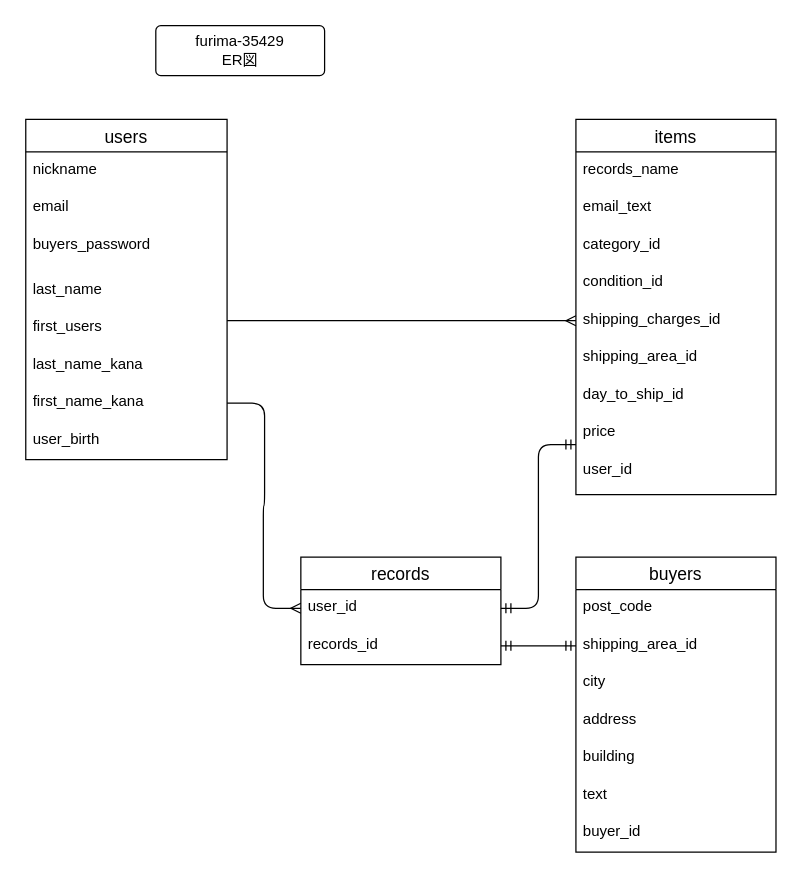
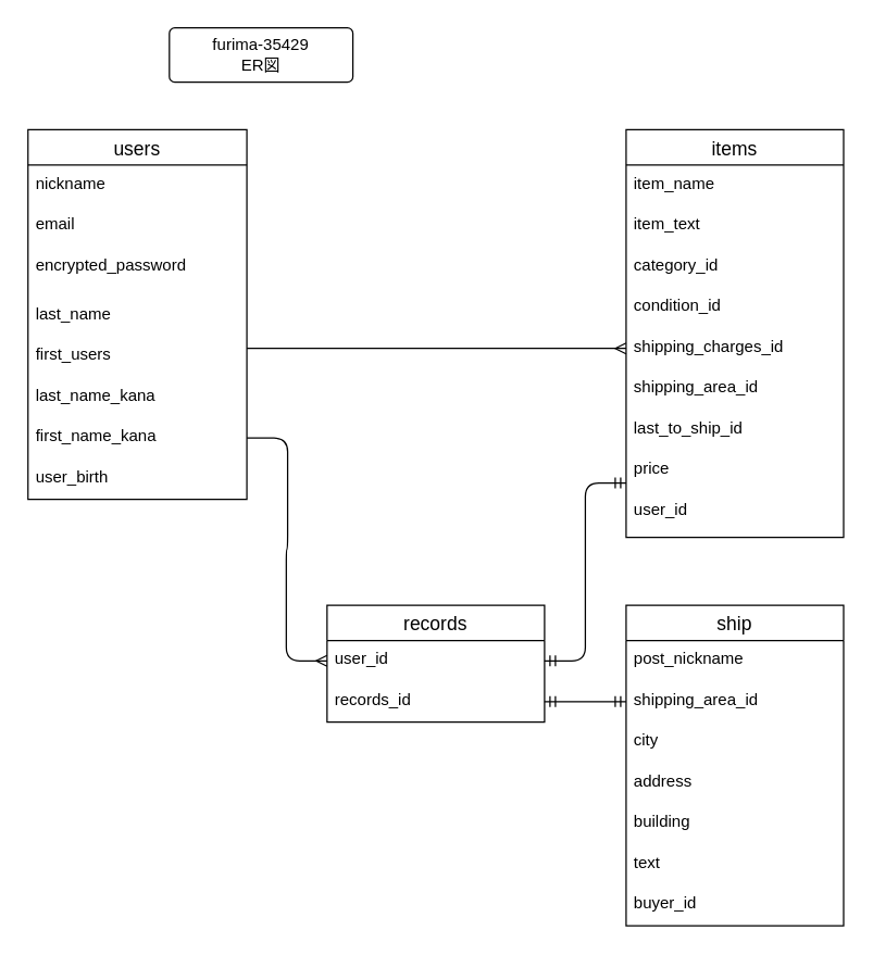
- <mxCell id="14" value="records_name" style="text;strokeColor=none;fillColor=none;spacingLeft=4;spacingRight=4;overflow=hidden;rotatable=0;points=[[0,0.5],[1,0.5]];portConstraint=eastwest;fontSize=12;" vertex="1" parent="13"><mxGeometry y="26" width="160" height="30" as="geometry" /></mxCell>
+ <mxCell id="14" value="item_name" style="text;strokeColor=none;fillColor=none;spacingLeft=4;spacingRight=4;overflow=hidden;rotatable=0;points=[[0,0.5],[1,0.5]];portConstraint=eastwest;fontSize=12;" vertex="1" parent="13"><mxGeometry y="26" width="160" height="30" as="geometry" /></mxCell>
- <mxCell id="15" value="email_text" style="text;strokeColor=none;fillColor=none;spacingLeft=4;spacingRight=4;overflow=hidden;rotatable=0;points=[[0,0.5],[1,0.5]];portConstraint=eastwest;fontSize=12;" vertex="1" parent="13"><mxGeometry y="56" width="160" height="30" as="geometry" /></mxCell>
+ <mxCell id="15" value="item_text" style="text;strokeColor=none;fillColor=none;spacingLeft=4;spacingRight=4;overflow=hidden;rotatable=0;points=[[0,0.5],[1,0.5]];portConstraint=eastwest;fontSize=12;" vertex="1" parent="13"><mxGeometry y="56" width="160" height="30" as="geometry" /></mxCell>
- <mxCell id="5" value="buyers_password" style="text;strokeColor=none;fillColor=none;spacingLeft=4;spacingRight=4;overflow=hidden;rotatable=0;points=[[0,0.5],[1,0.5]];portConstraint=eastwest;fontSize=12;" vertex="1" parent="2"><mxGeometry y="86" width="161" height="36" as="geometry" /></mxCell>
+ <mxCell id="5" value="encrypted_password" style="text;strokeColor=none;fillColor=none;spacingLeft=4;spacingRight=4;overflow=hidden;rotatable=0;points=[[0,0.5],[1,0.5]];portConstraint=eastwest;fontSize=12;" vertex="1" parent="2"><mxGeometry y="86" width="161" height="36" as="geometry" /></mxCell>
- <mxCell id="20" value="day_to_ship_id" style="text;strokeColor=none;fillColor=none;spacingLeft=4;spacingRight=4;overflow=hidden;rotatable=0;points=[[0,0.5],[1,0.5]];portConstraint=eastwest;fontSize=12;" vertex="1" parent="13"><mxGeometry y="206" width="160" height="30" as="geometry" /></mxCell>
+ <mxCell id="20" value="last_to_ship_id" style="text;strokeColor=none;fillColor=none;spacingLeft=4;spacingRight=4;overflow=hidden;rotatable=0;points=[[0,0.5],[1,0.5]];portConstraint=eastwest;fontSize=12;" vertex="1" parent="13"><mxGeometry y="206" width="160" height="30" as="geometry" /></mxCell>
- <mxCell id="29" value="buyers" style="swimlane;fontStyle=0;childLayout=stackLayout;horizontal=1;startSize=26;horizontalStack=0;resizeParent=1;resizeParentMax=0;resizeLast=0;collapsible=1;marginBottom=0;align=center;fontSize=14;rounded=0;sketch=0;" vertex="1" parent="1"><mxGeometry x="460" y="445" width="160" height="236" as="geometry" /></mxCell>
+ <mxCell id="29" value="ship" style="swimlane;fontStyle=0;childLayout=stackLayout;horizontal=1;startSize=26;horizontalStack=0;resizeParent=1;resizeParentMax=0;resizeLast=0;collapsible=1;marginBottom=0;align=center;fontSize=14;rounded=0;sketch=0;" vertex="1" parent="1"><mxGeometry x="460" y="445" width="160" height="236" as="geometry" /></mxCell>
- <mxCell id="30" value="post_code" style="text;strokeColor=none;fillColor=none;spacingLeft=4;spacingRight=4;overflow=hidden;rotatable=0;points=[[0,0.5],[1,0.5]];portConstraint=eastwest;fontSize=12;" vertex="1" parent="29"><mxGeometry y="26" width="160" height="30" as="geometry" /></mxCell>
+ <mxCell id="30" value="post_nickname" style="text;strokeColor=none;fillColor=none;spacingLeft=4;spacingRight=4;overflow=hidden;rotatable=0;points=[[0,0.5],[1,0.5]];portConstraint=eastwest;fontSize=12;" vertex="1" parent="29"><mxGeometry y="26" width="160" height="30" as="geometry" /></mxCell>
